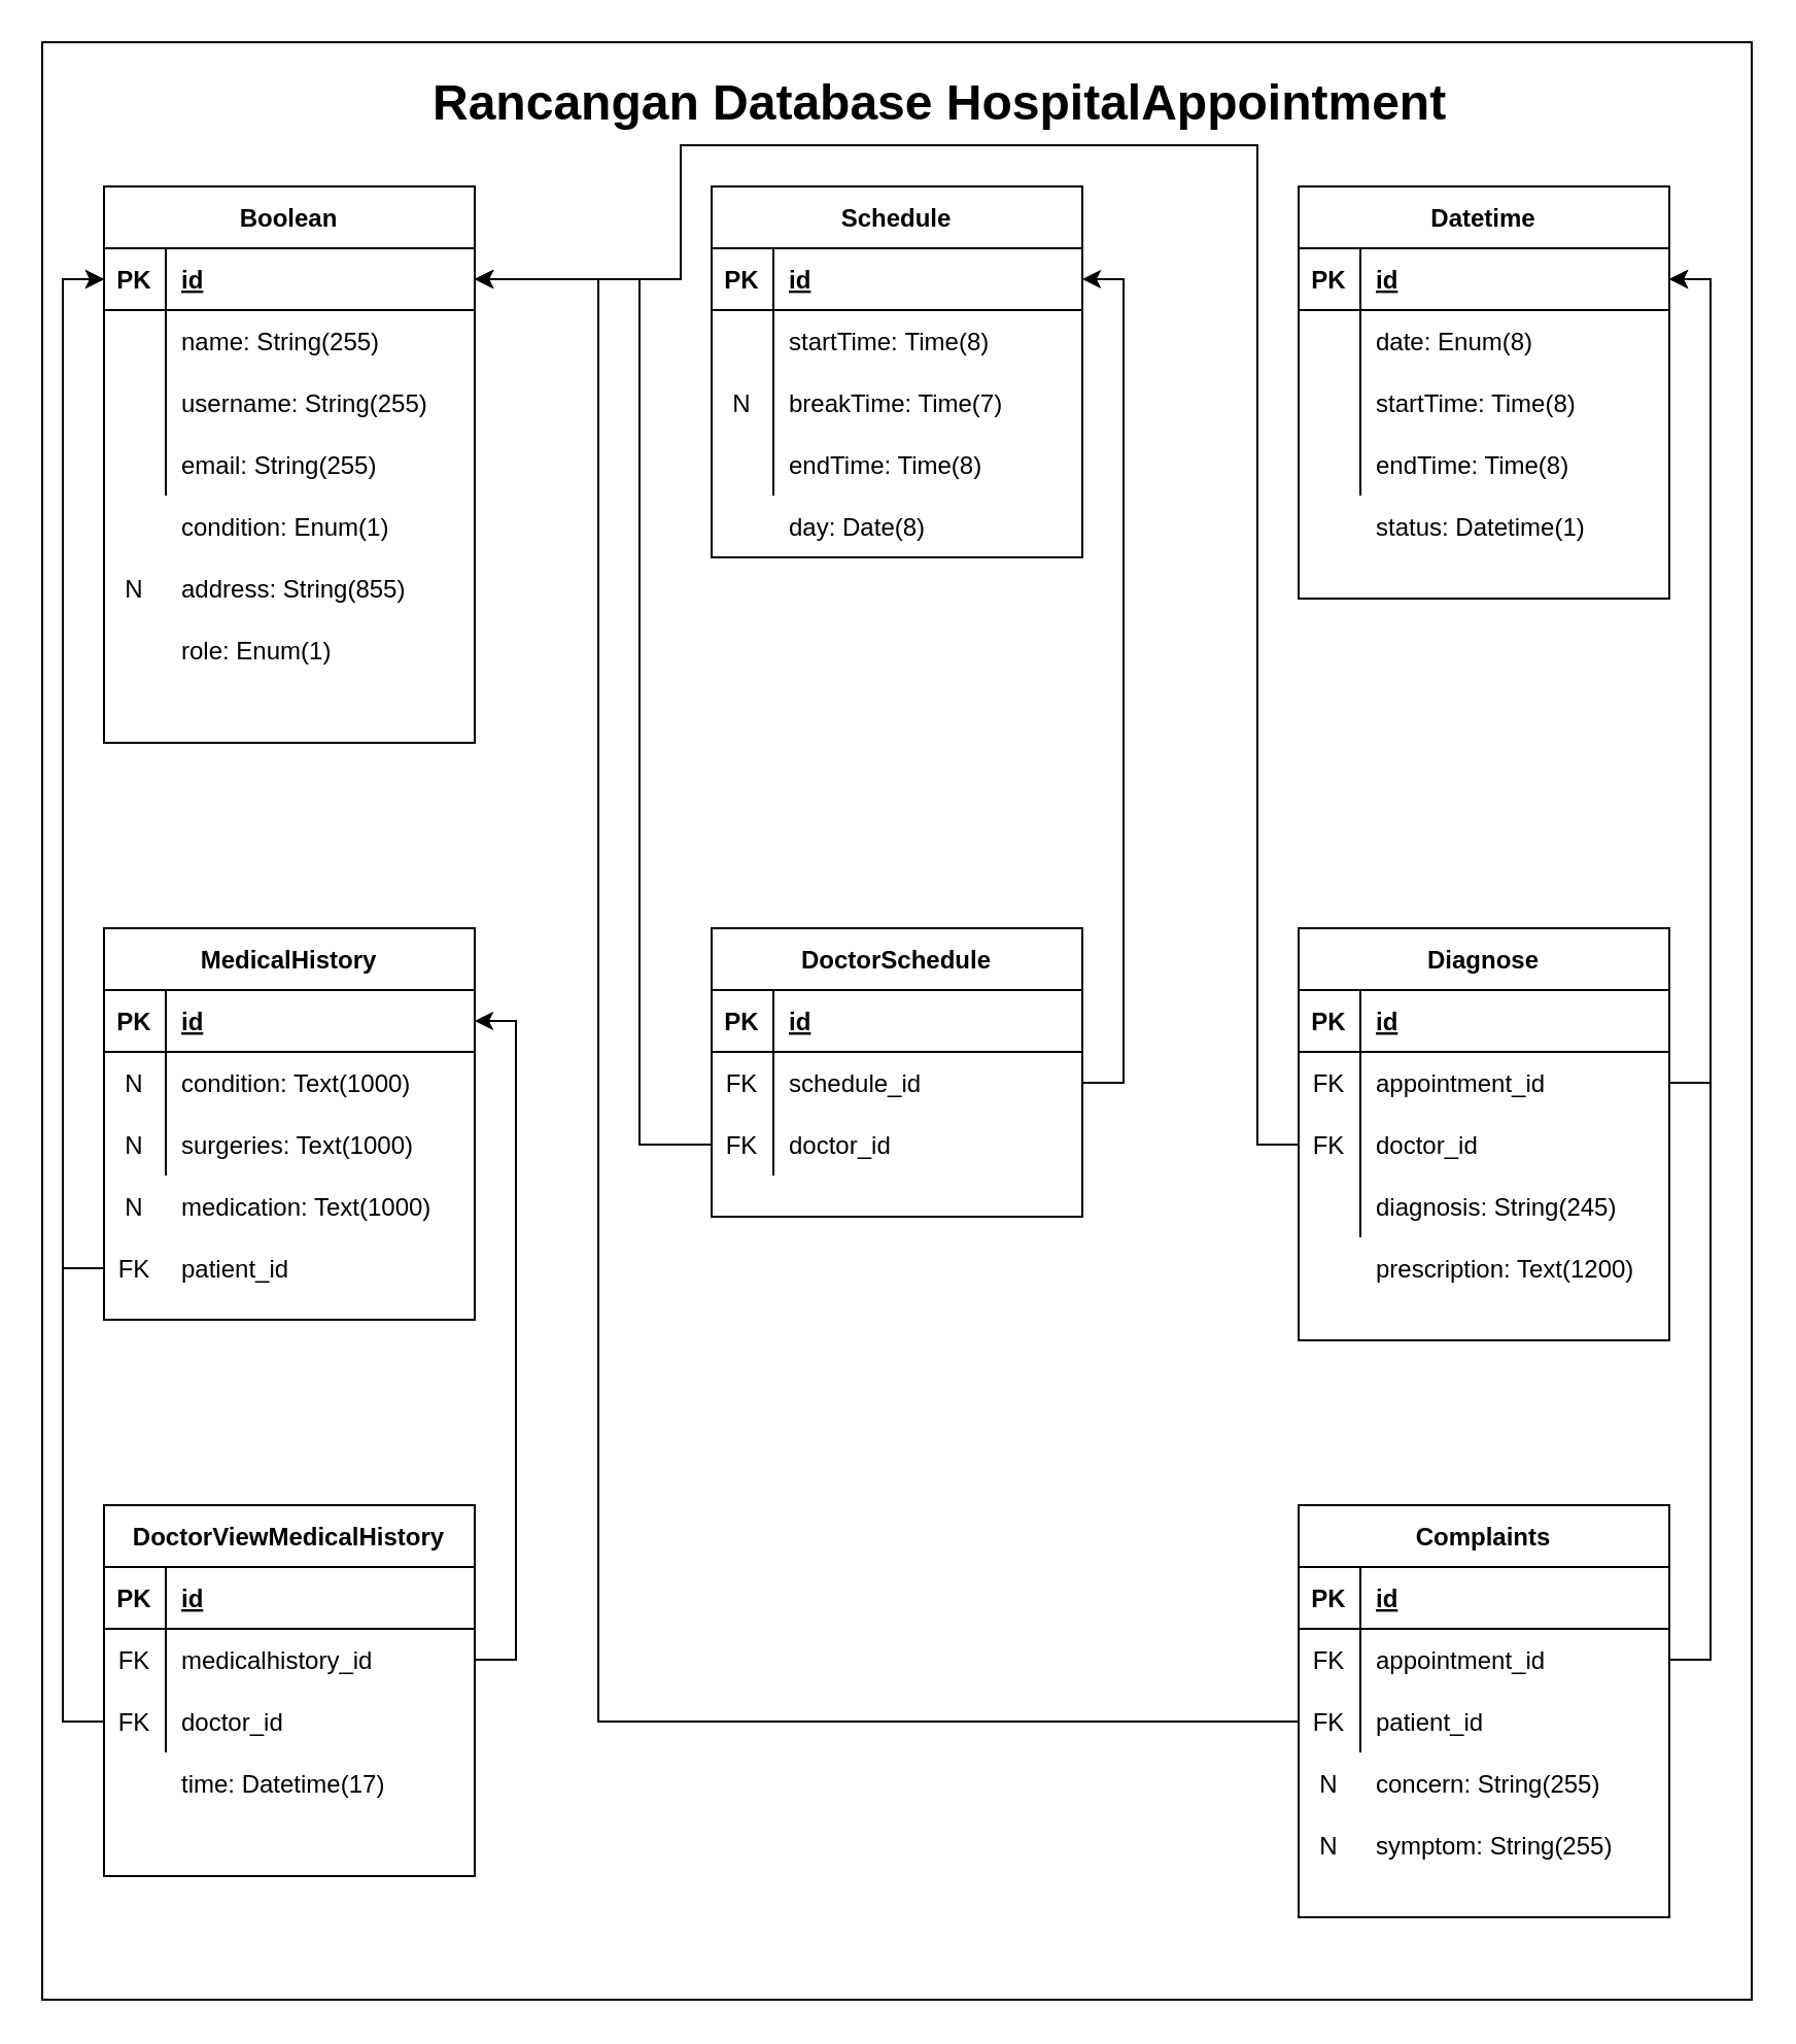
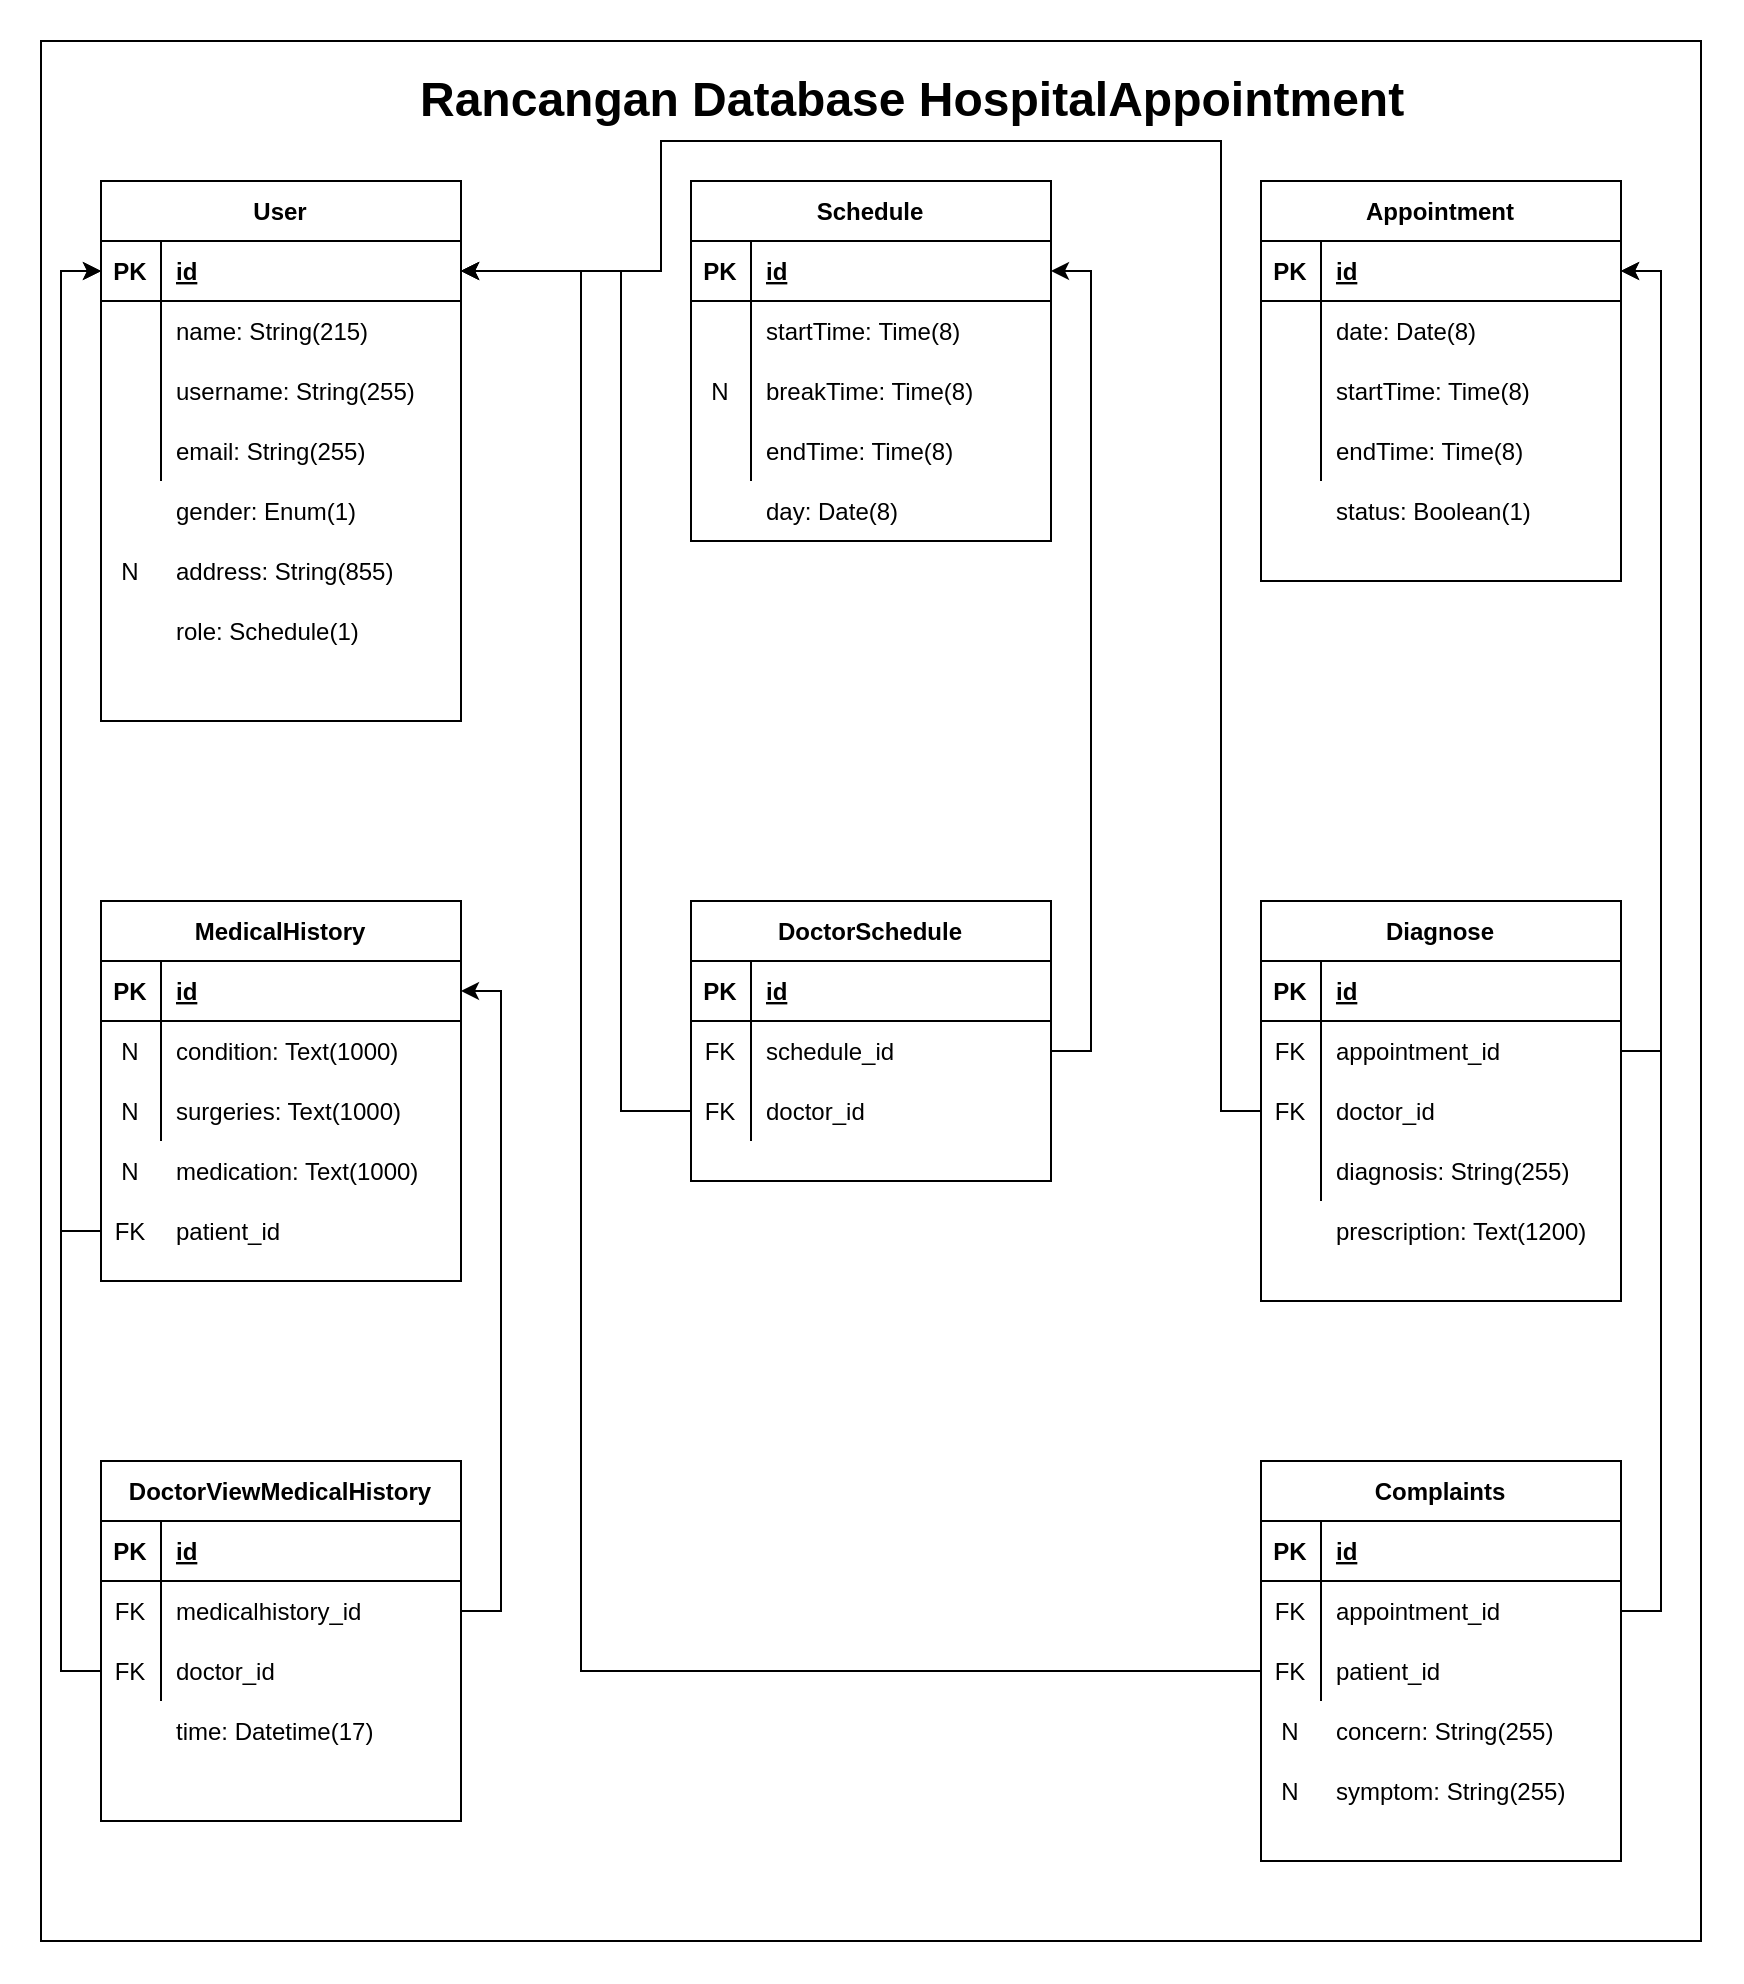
- <mxCell id="3" value="Boolean" style="shape=table;startSize=30;container=1;collapsible=1;childLayout=tableLayout;fixedRows=1;rowLines=0;fontStyle=1;align=center;resizeLast=1;" parent="1" vertex="1"><mxGeometry x="50" y="90" width="180" height="270" as="geometry" /></mxCell>
+ <mxCell id="3" value="User" style="shape=table;startSize=30;container=1;collapsible=1;childLayout=tableLayout;fixedRows=1;rowLines=0;fontStyle=1;align=center;resizeLast=1;" parent="1" vertex="1"><mxGeometry x="50" y="90" width="180" height="270" as="geometry" /></mxCell>
- <mxCell id="36" value="Datetime" style="shape=table;startSize=30;container=1;collapsible=1;childLayout=tableLayout;fixedRows=1;rowLines=0;fontStyle=1;align=center;resizeLast=1;" parent="1" vertex="1"><mxGeometry x="630" y="90" width="180" height="200" as="geometry" /></mxCell>
+ <mxCell id="36" value="Appointment" style="shape=table;startSize=30;container=1;collapsible=1;childLayout=tableLayout;fixedRows=1;rowLines=0;fontStyle=1;align=center;resizeLast=1;" parent="1" vertex="1"><mxGeometry x="630" y="90" width="180" height="200" as="geometry" /></mxCell>
- <mxCell id="9" value="name: String(255)" style="shape=partialRectangle;connectable=0;fillColor=none;top=0;left=0;bottom=0;right=0;align=left;spacingLeft=6;overflow=hidden;" parent="7" vertex="1"><mxGeometry x="30" width="150" height="30" as="geometry"><mxRectangle width="150" height="30" as="alternateBounds" /></mxGeometry></mxCell>
+ <mxCell id="9" value="name: String(215)" style="shape=partialRectangle;connectable=0;fillColor=none;top=0;left=0;bottom=0;right=0;align=left;spacingLeft=6;overflow=hidden;" parent="7" vertex="1"><mxGeometry x="30" width="150" height="30" as="geometry"><mxRectangle width="150" height="30" as="alternateBounds" /></mxGeometry></mxCell>
- <mxCell id="42" value="date: Enum(8)" style="shape=partialRectangle;connectable=0;fillColor=none;top=0;left=0;bottom=0;right=0;align=left;spacingLeft=6;overflow=hidden;" parent="40" vertex="1"><mxGeometry x="30" width="150" height="30" as="geometry"><mxRectangle width="150" height="30" as="alternateBounds" /></mxGeometry></mxCell>
+ <mxCell id="42" value="date: Date(8)" style="shape=partialRectangle;connectable=0;fillColor=none;top=0;left=0;bottom=0;right=0;align=left;spacingLeft=6;overflow=hidden;" parent="40" vertex="1"><mxGeometry x="30" width="150" height="30" as="geometry"><mxRectangle width="150" height="30" as="alternateBounds" /></mxGeometry></mxCell>
- <mxCell id="32" value="breakTime: Time(7)" style="shape=partialRectangle;connectable=0;fillColor=none;top=0;left=0;bottom=0;right=0;align=left;spacingLeft=6;overflow=hidden;" parent="30" vertex="1"><mxGeometry x="30" width="150" height="30" as="geometry"><mxRectangle width="150" height="30" as="alternateBounds" /></mxGeometry></mxCell>
+ <mxCell id="32" value="breakTime: Time(8)" style="shape=partialRectangle;connectable=0;fillColor=none;top=0;left=0;bottom=0;right=0;align=left;spacingLeft=6;overflow=hidden;" parent="30" vertex="1"><mxGeometry x="30" width="150" height="30" as="geometry"><mxRectangle width="150" height="30" as="alternateBounds" /></mxGeometry></mxCell>
- <mxCell id="19" value="condition: Enum(1)" style="shape=partialRectangle;connectable=0;fillColor=none;top=0;left=0;bottom=0;right=0;align=left;spacingLeft=6;overflow=hidden;" parent="17" vertex="1"><mxGeometry x="30" width="150" height="30" as="geometry"><mxRectangle width="150" height="30" as="alternateBounds" /></mxGeometry></mxCell>
+ <mxCell id="19" value="gender: Enum(1)" style="shape=partialRectangle;connectable=0;fillColor=none;top=0;left=0;bottom=0;right=0;align=left;spacingLeft=6;overflow=hidden;" parent="17" vertex="1"><mxGeometry x="30" width="150" height="30" as="geometry"><mxRectangle width="150" height="30" as="alternateBounds" /></mxGeometry></mxCell>
- <mxCell id="77" value="status: Datetime(1)" style="shape=partialRectangle;connectable=0;fillColor=none;top=0;left=0;bottom=0;right=0;align=left;spacingLeft=6;overflow=hidden;" parent="75" vertex="1"><mxGeometry x="30" width="150" height="30" as="geometry"><mxRectangle width="150" height="30" as="alternateBounds" /></mxGeometry></mxCell>
+ <mxCell id="77" value="status: Boolean(1)" style="shape=partialRectangle;connectable=0;fillColor=none;top=0;left=0;bottom=0;right=0;align=left;spacingLeft=6;overflow=hidden;" parent="75" vertex="1"><mxGeometry x="30" width="150" height="30" as="geometry"><mxRectangle width="150" height="30" as="alternateBounds" /></mxGeometry></mxCell>
- <mxCell id="137" value="role: Enum(1)" style="shape=partialRectangle;connectable=0;fillColor=none;top=0;left=0;bottom=0;right=0;align=left;spacingLeft=6;overflow=hidden;" parent="135" vertex="1"><mxGeometry x="30" width="150" height="30" as="geometry"><mxRectangle width="150" height="30" as="alternateBounds" /></mxGeometry></mxCell>
+ <mxCell id="137" value="role: Schedule(1)" style="shape=partialRectangle;connectable=0;fillColor=none;top=0;left=0;bottom=0;right=0;align=left;spacingLeft=6;overflow=hidden;" parent="135" vertex="1"><mxGeometry x="30" width="150" height="30" as="geometry"><mxRectangle width="150" height="30" as="alternateBounds" /></mxGeometry></mxCell>
- <mxCell id="64" value="diagnosis: String(245)" style="shape=partialRectangle;connectable=0;fillColor=none;top=0;left=0;bottom=0;right=0;align=left;spacingLeft=6;overflow=hidden;" parent="62" vertex="1"><mxGeometry x="30" width="150" height="30" as="geometry"><mxRectangle width="150" height="30" as="alternateBounds" /></mxGeometry></mxCell>
+ <mxCell id="64" value="diagnosis: String(255)" style="shape=partialRectangle;connectable=0;fillColor=none;top=0;left=0;bottom=0;right=0;align=left;spacingLeft=6;overflow=hidden;" parent="62" vertex="1"><mxGeometry x="30" width="150" height="30" as="geometry"><mxRectangle width="150" height="30" as="alternateBounds" /></mxGeometry></mxCell>
